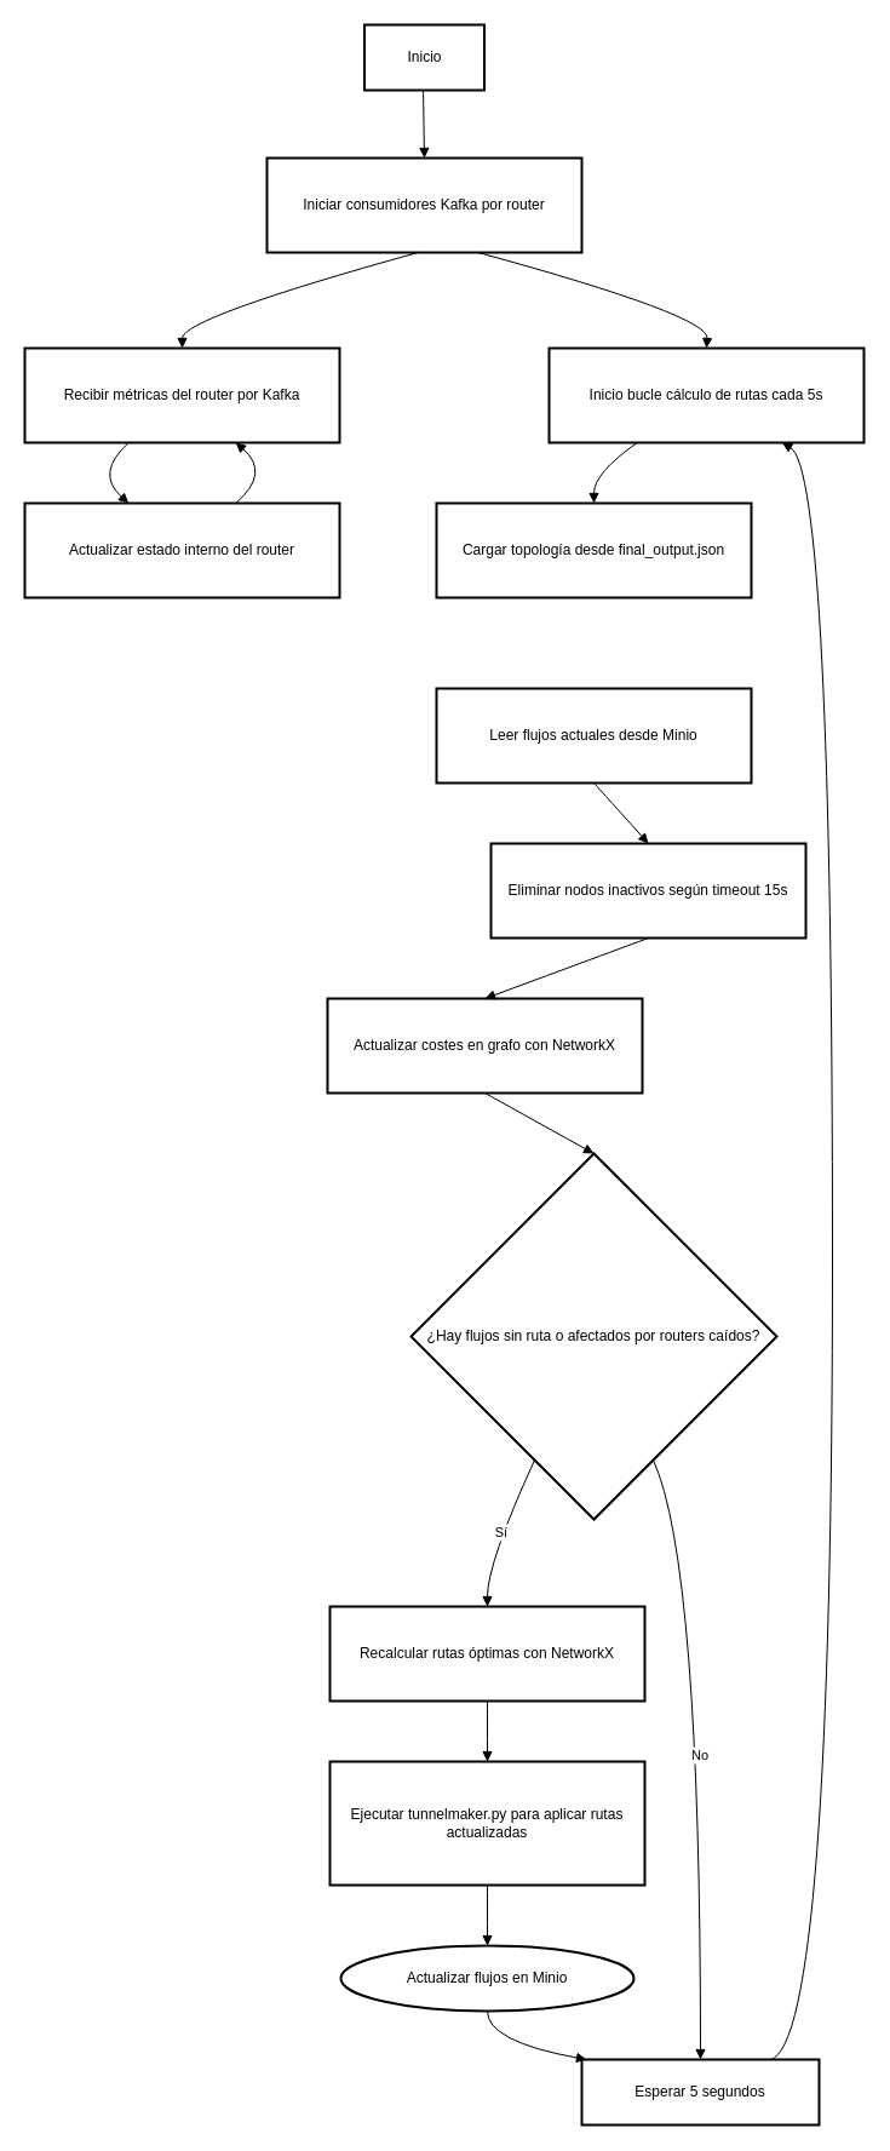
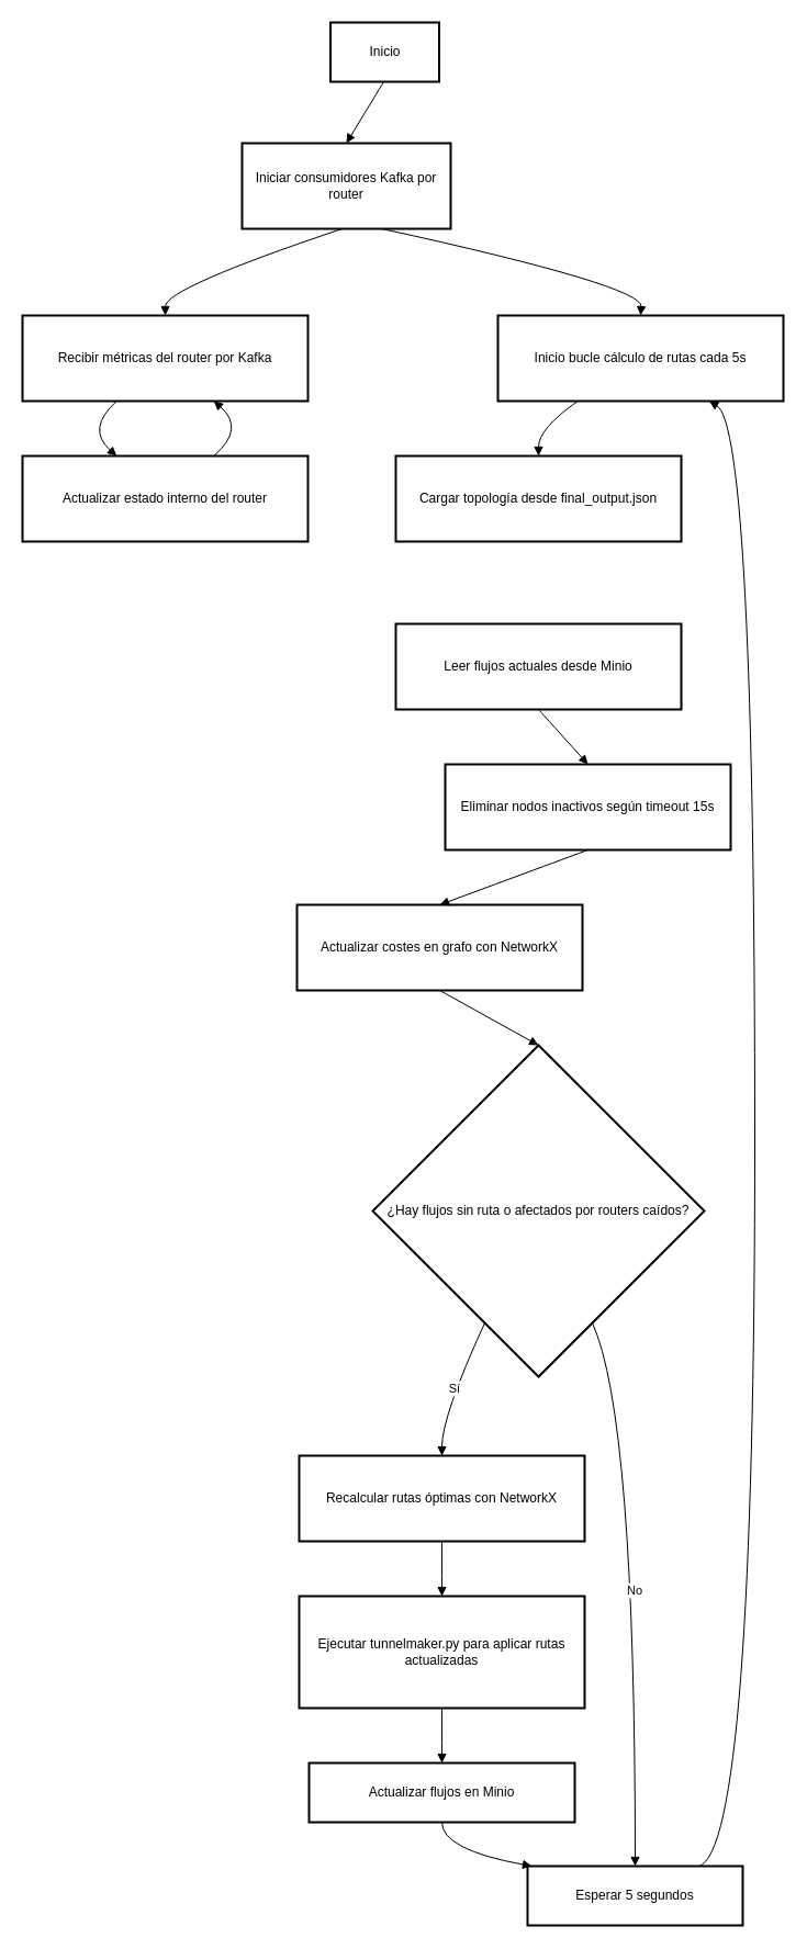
- <mxCell id="3" value="Iniciar consumidores Kafka por router" style="whiteSpace=wrap;strokeWidth=2;" vertex="1" parent="1"><mxGeometry x="220" y="130" width="260" height="78" as="geometry" /></mxCell>
+ <mxCell id="3" value="Iniciar consumidores Kafka por router" style="whiteSpace=wrap;strokeWidth=2;" vertex="1" parent="1"><mxGeometry x="220" y="130" width="190" height="78" as="geometry" /></mxCell>
- <mxCell id="14" value="Actualizar flujos en Minio" style="ellipse;whiteSpace=wrap;strokeWidth=2;" vertex="1" parent="1"><mxGeometry x="281" y="1606" width="242" height="54" as="geometry" /></mxCell>
+ <mxCell id="14" value="Actualizar flujos en Minio" style="whiteSpace=wrap;strokeWidth=2;" vertex="1" parent="1"><mxGeometry x="281" y="1606" width="242" height="54" as="geometry" /></mxCell>
